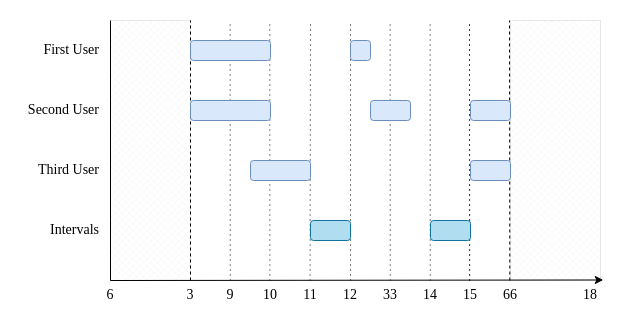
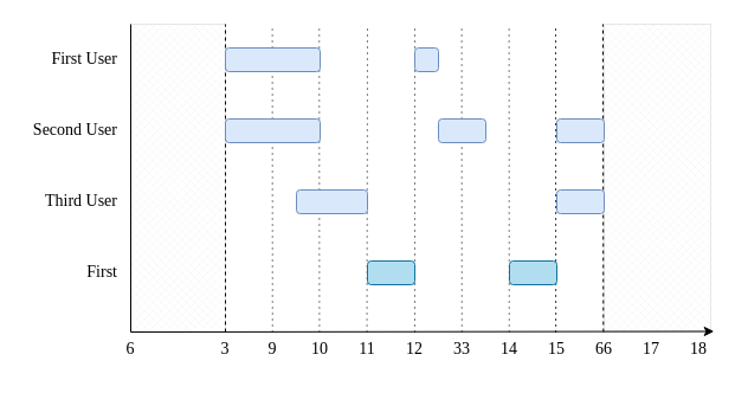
- <mxCell id="28" value="Intervals" style="text;html=1;strokeColor=none;fillColor=none;align=right;verticalAlign=middle;whiteSpace=wrap;rounded=0;fontFamily=Times New Roman;fontSize=14;" vertex="1" parent="1"><mxGeometry x="30" y="200" width="71" height="60" as="geometry" /></mxCell>
+ <mxCell id="28" value="First" style="text;html=1;strokeColor=none;fillColor=none;align=right;verticalAlign=middle;whiteSpace=wrap;rounded=0;fontFamily=Times New Roman;fontSize=14;" vertex="1" parent="1"><mxGeometry x="30" y="200" width="71" height="60" as="geometry" /></mxCell>
+ <mxCell id="24" value="17" style="text;html=1;strokeColor=none;fillColor=none;align=center;verticalAlign=middle;whiteSpace=wrap;rounded=0;fontFamily=Times New Roman;fontSize=14;" vertex="1" parent="1"><mxGeometry x="530" y="280" width="40" height="30" as="geometry" /></mxCell>
